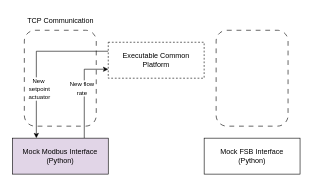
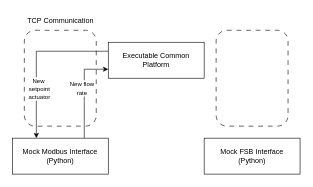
- <mxCell id="4" value="Executable Common Platform" style="rounded=0;whiteSpace=wrap;html=1;dashed=1;" vertex="1" parent="1"><mxGeometry x="180" y="70" width="160" height="60" as="geometry" /></mxCell>
+ <mxCell id="4" value="Executable Common Platform" style="rounded=0;whiteSpace=wrap;html=1;" vertex="1" parent="1"><mxGeometry x="180" y="70" width="160" height="60" as="geometry" /></mxCell>
- <mxCell id="6" value="Mock Modbus Interface&lt;div&gt;(Python)&lt;/div&gt;" style="rounded=0;whiteSpace=wrap;html=1;fillColor=#e1d5e7;" vertex="1" parent="1"><mxGeometry x="20" y="230" width="160" height="60" as="geometry" /></mxCell>
+ <mxCell id="6" value="Mock Modbus Interface&lt;div&gt;(Python)&lt;/div&gt;" style="rounded=0;whiteSpace=wrap;html=1;" vertex="1" parent="1"><mxGeometry x="20" y="230" width="160" height="60" as="geometry" /></mxCell>
